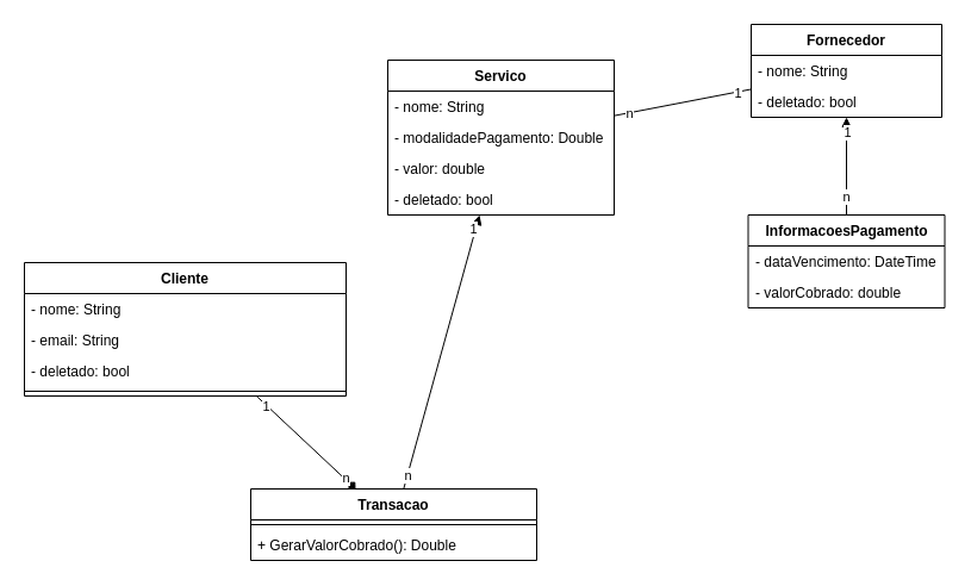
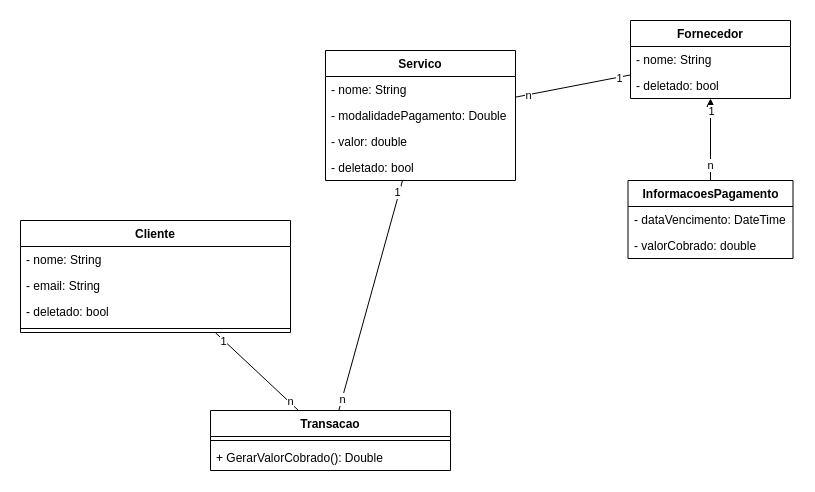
- <mxCell id="30" value="" style="endArrow=block;html=1;rounded=0;" edge="1" parent="1" source="15" target="7"><mxGeometry width="50" height="50" relative="1" as="geometry"><mxPoint x="350" y="310" as="sourcePoint" /><mxPoint x="400" y="260" as="targetPoint" /></mxGeometry></mxCell>
+ <mxCell id="30" value="" style="endArrow=none;html=1;rounded=0;" edge="1" parent="1" source="15" target="7"><mxGeometry width="50" height="50" relative="1" as="geometry"><mxPoint x="350" y="310" as="sourcePoint" /><mxPoint x="400" y="260" as="targetPoint" /></mxGeometry></mxCell>
- <mxCell id="27" value="" style="endArrow=diamond;html=1;rounded=0;" edge="1" parent="1" source="2" target="15"><mxGeometry width="50" height="50" relative="1" as="geometry"><mxPoint x="170" y="430" as="sourcePoint" /><mxPoint x="220" y="380" as="targetPoint" /></mxGeometry></mxCell>
+ <mxCell id="27" value="" style="endArrow=none;html=1;rounded=0;" edge="1" parent="1" source="2" target="15"><mxGeometry width="50" height="50" relative="1" as="geometry"><mxPoint x="170" y="430" as="sourcePoint" /><mxPoint x="220" y="380" as="targetPoint" /></mxGeometry></mxCell>
